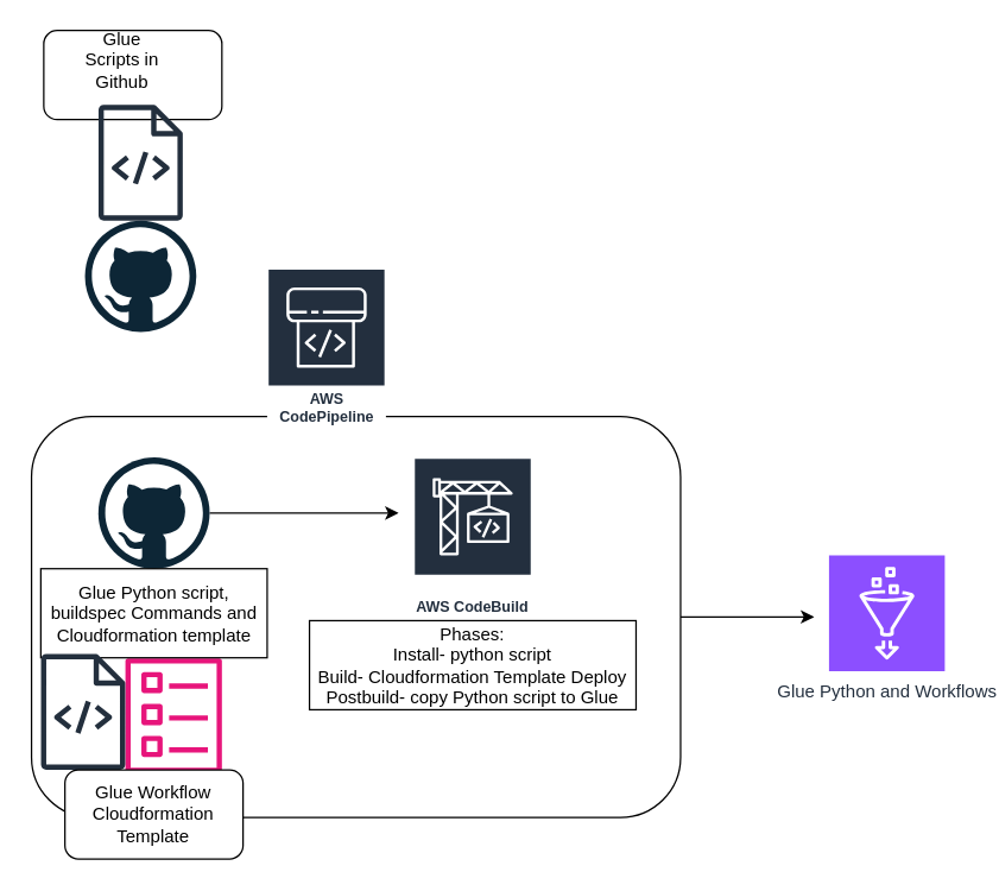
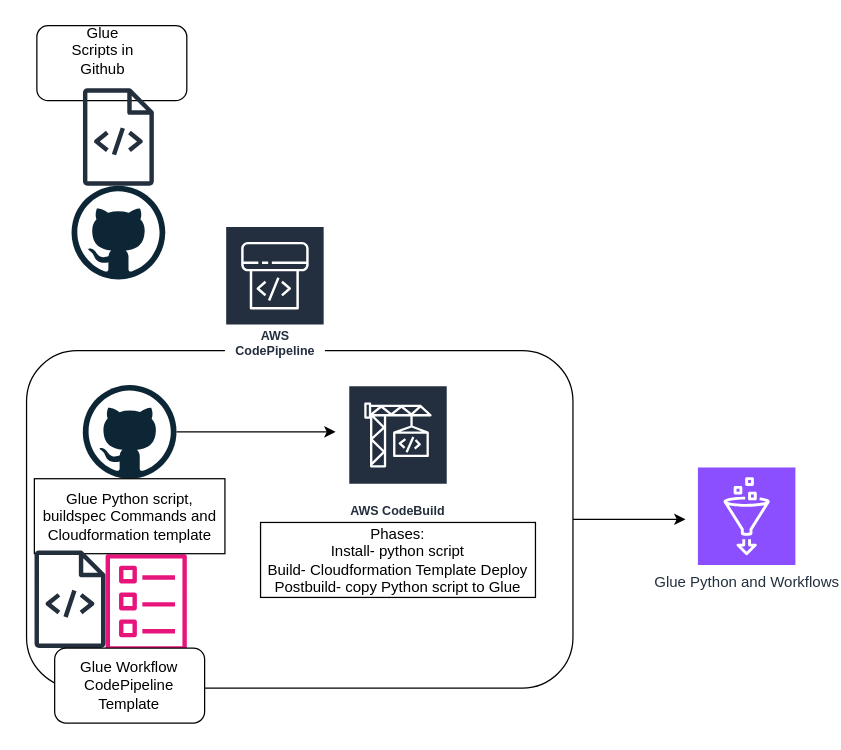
- <mxCell id="16" value="Glue Workflow Cloudformation Template" style="rounded=1;whiteSpace=wrap;html=1;" vertex="1" parent="1"><mxGeometry x="43.25" y="518" width="120" height="60" as="geometry" /></mxCell>
+ <mxCell id="16" value="Glue Workflow CodePipeline Template" style="rounded=1;whiteSpace=wrap;html=1;" vertex="1" parent="1"><mxGeometry x="43.25" y="518" width="120" height="60" as="geometry" /></mxCell>
